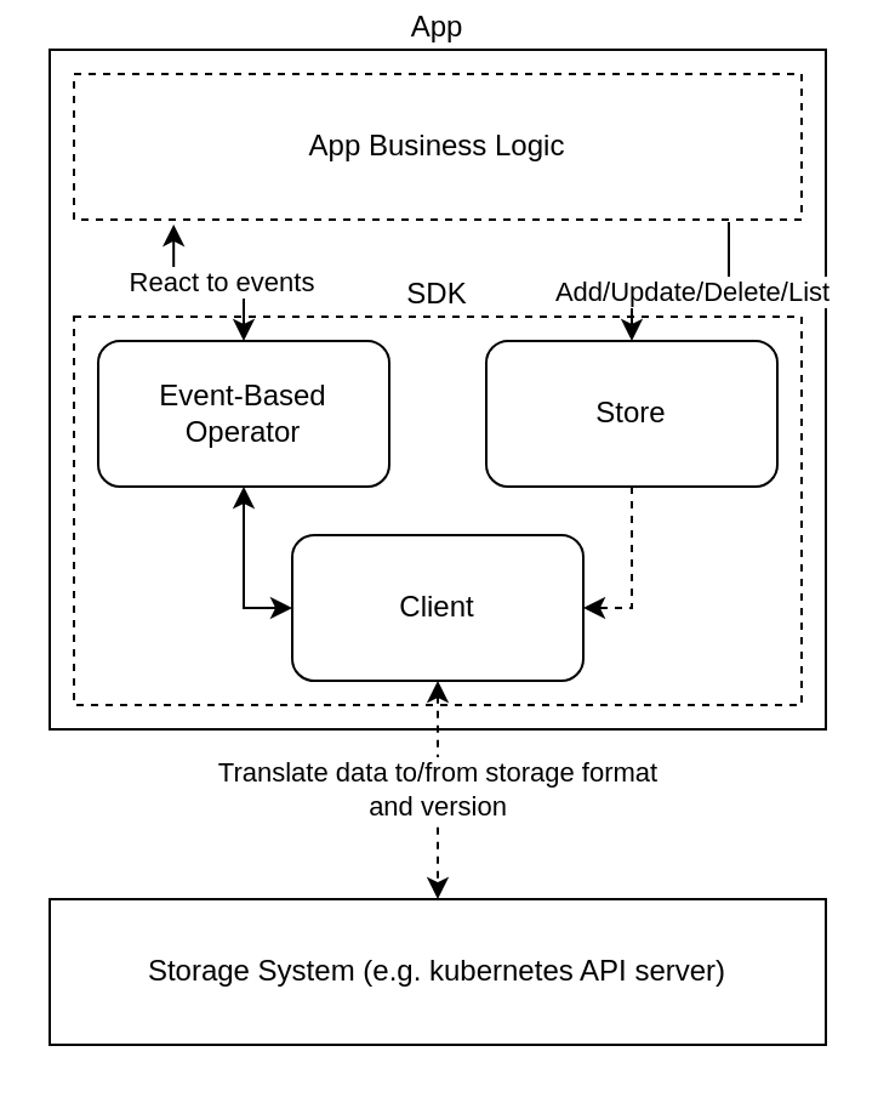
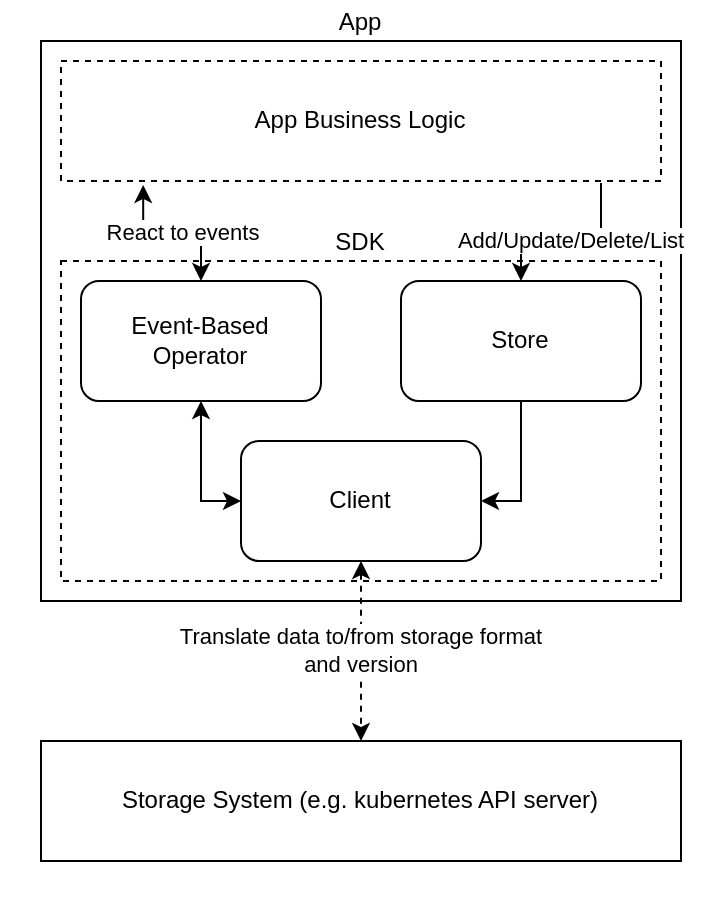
- <mxCell id="6" style="edgeStyle=orthogonalEdgeStyle;rounded=0;orthogonalLoop=1;jettySize=auto;html=1;exitX=0.5;exitY=1;exitDx=0;exitDy=0;entryX=1;entryY=0.5;entryDx=0;entryDy=0;dashed=1;" edge="1" parent="1" source="7" target="5"><mxGeometry relative="1" as="geometry" /></mxCell>
+ <mxCell id="6" style="edgeStyle=orthogonalEdgeStyle;rounded=0;orthogonalLoop=1;jettySize=auto;html=1;exitX=0.5;exitY=1;exitDx=0;exitDy=0;entryX=1;entryY=0.5;entryDx=0;entryDy=0;" edge="1" parent="1" source="7" target="5"><mxGeometry relative="1" as="geometry" /></mxCell>
